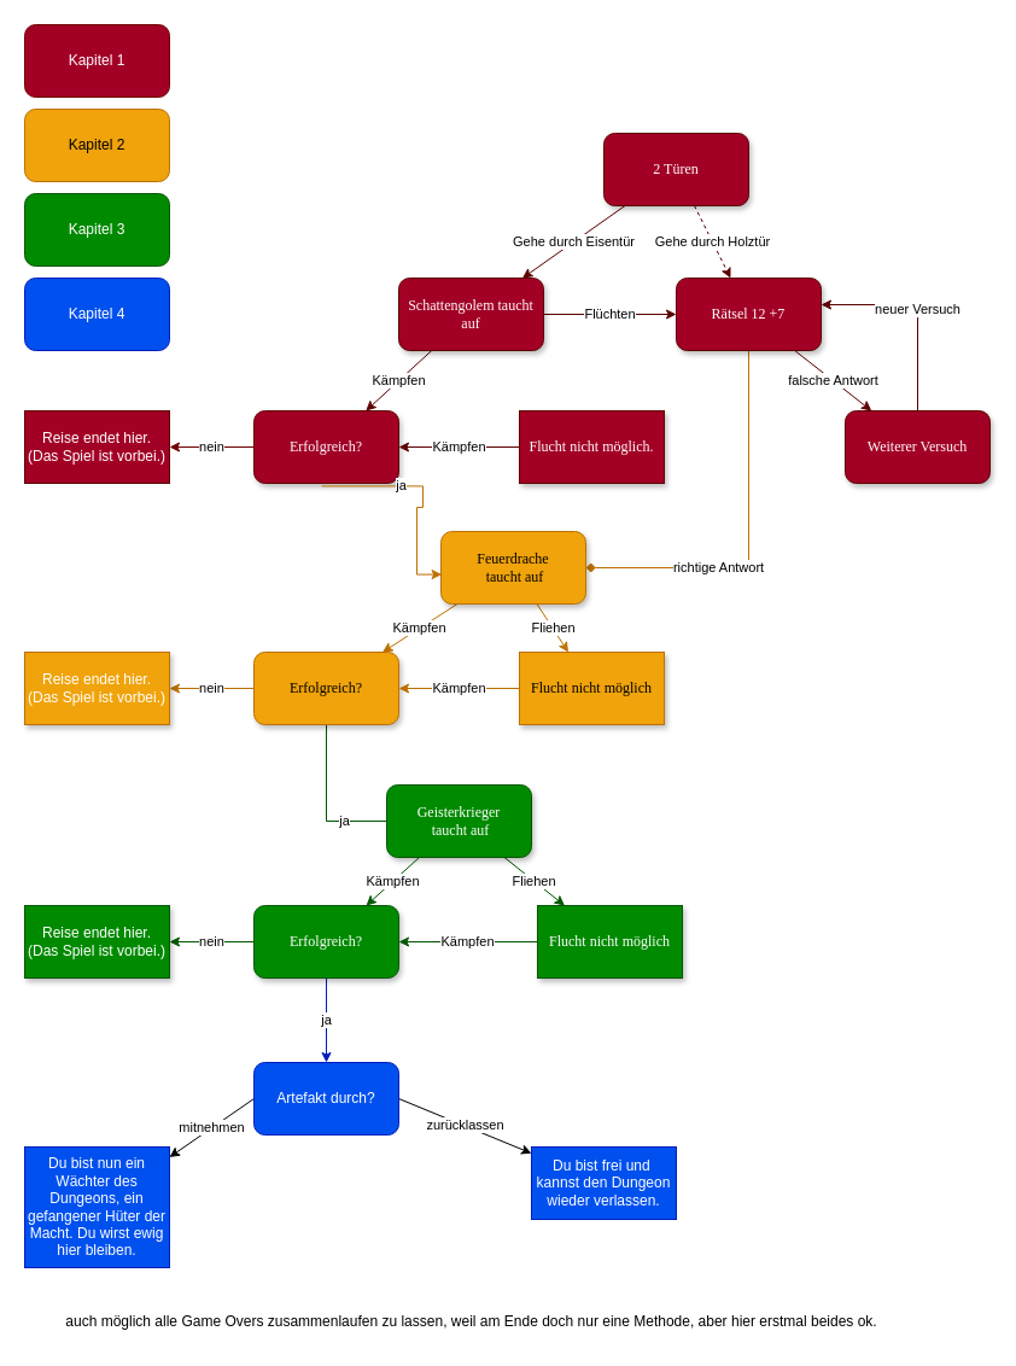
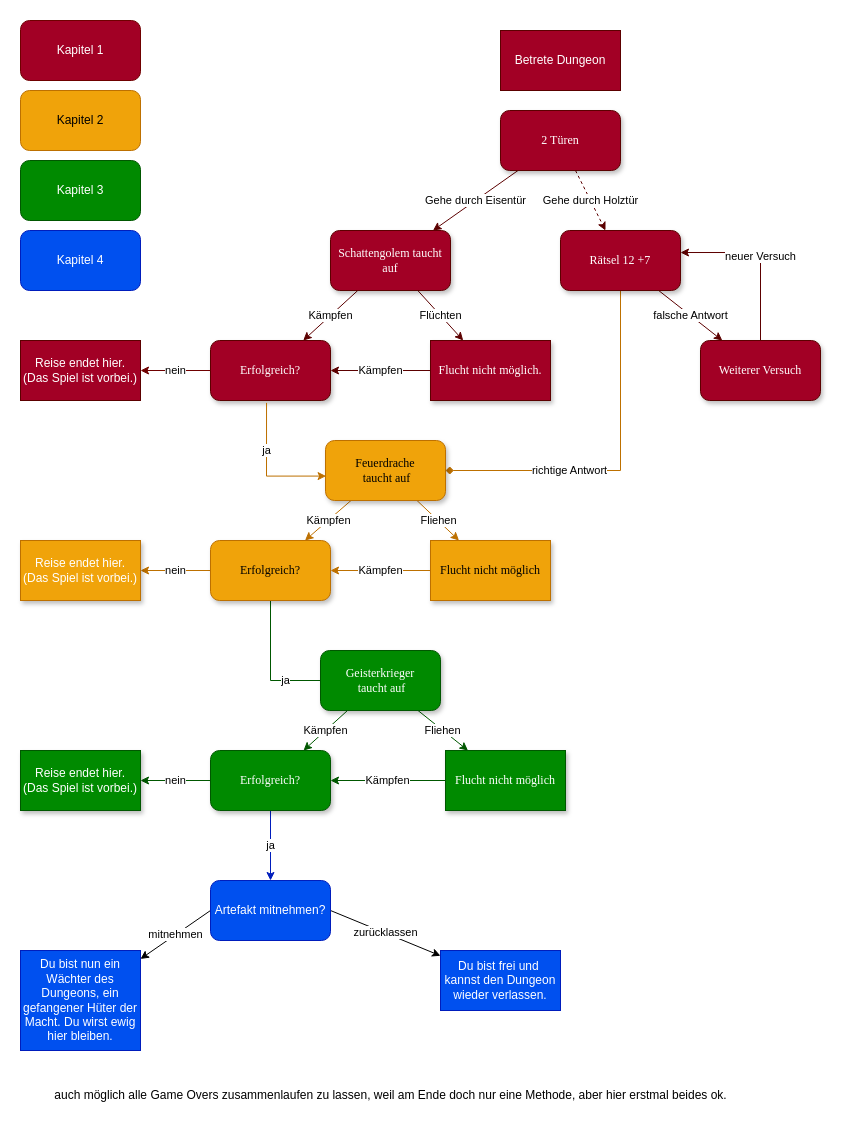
+ <mxCell id="9" value="Betrete Dungeon" style="rounded=0;whiteSpace=wrap;html=1;fillColor=#a20025;fontColor=#ffffff;strokeColor=#5C0000;" parent="1" vertex="1"><mxGeometry x="500" y="30" width="120" height="60" as="geometry" /></mxCell>
- <mxCell id="11" value="Flüchten" style="rounded=0;orthogonalLoop=1;jettySize=auto;html=1;fillColor=#a20025;strokeColor=#5C0000;" parent="1" source="12" target="16" edge="1"><mxGeometry relative="1" as="geometry" /></mxCell>
+ <mxCell id="11" value="Flüchten" style="rounded=0;orthogonalLoop=1;jettySize=auto;html=1;fillColor=#a20025;strokeColor=#5C0000;" parent="1" source="12" target="19" edge="1"><mxGeometry relative="1" as="geometry" /></mxCell>
- <mxCell id="25" value="Feuerdrache&lt;br&gt;&amp;nbsp;taucht auf" style="whiteSpace=wrap;html=1;fontFamily=Verdana;fillColor=#f0a30a;strokeColor=#BD7000;fontColor=#000000;rounded=1;shadow=1;labelBackgroundColor=none;strokeWidth=1;" parent="1" vertex="1"><mxGeometry x="365" y="440" width="120" height="60" as="geometry" /></mxCell>
+ <mxCell id="25" value="Feuerdrache&lt;br&gt;&amp;nbsp;taucht auf" style="whiteSpace=wrap;html=1;fontFamily=Verdana;fillColor=#f0a30a;strokeColor=#BD7000;fontColor=#000000;rounded=1;shadow=1;labelBackgroundColor=none;strokeWidth=1;" parent="1" vertex="1"><mxGeometry x="325" y="440" width="120" height="60" as="geometry" /></mxCell>
- <mxCell id="43" value="Artefakt durch?" style="rounded=1;whiteSpace=wrap;html=1;fillColor=#0050ef;fontColor=#ffffff;strokeColor=#001DBC;" parent="1" vertex="1"><mxGeometry x="210" y="880" width="120" height="60" as="geometry" /></mxCell>
+ <mxCell id="43" value="Artefakt mitnehmen?" style="rounded=1;whiteSpace=wrap;html=1;fillColor=#0050ef;fontColor=#ffffff;strokeColor=#001DBC;" parent="1" vertex="1"><mxGeometry x="210" y="880" width="120" height="60" as="geometry" /></mxCell>
